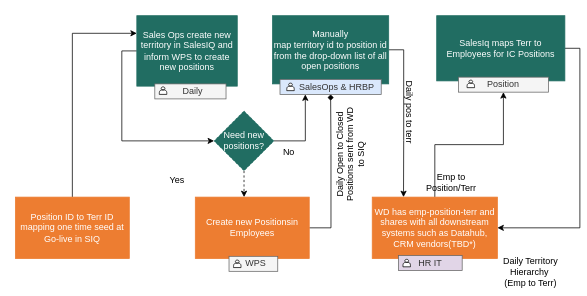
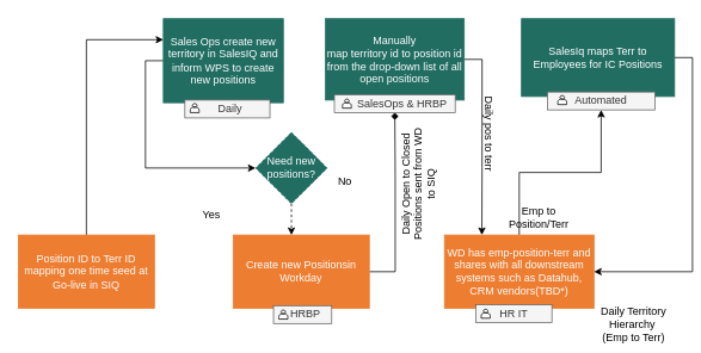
- <mxCell id="13" value="Position" style="rounded=0;whiteSpace=wrap;html=1;fillColor=#f5f5f5;strokeColor=#666666;fontColor=#333333;" vertex="1" parent="1"><mxGeometry x="611" y="102" width="120" height="20" as="geometry" /></mxCell>
+ <mxCell id="13" value="Automated" style="rounded=0;whiteSpace=wrap;html=1;fillColor=#f5f5f5;strokeColor=#666666;fontColor=#333333;" vertex="1" parent="1"><mxGeometry x="611" y="102" width="120" height="20" as="geometry" /></mxCell>
- <mxCell id="29" value="&amp;nbsp; &amp;nbsp; &amp;nbsp;SalesOps &amp;amp; HRBP" style="rounded=0;whiteSpace=wrap;html=1;fillColor=#dae8fc;strokeColor=#666666;fontColor=#333333;" vertex="1" parent="1"><mxGeometry x="373" y="105" width="135" height="20" as="geometry" /></mxCell>
+ <mxCell id="29" value="&amp;nbsp; &amp;nbsp; &amp;nbsp;SalesOps &amp;amp; HRBP" style="rounded=0;whiteSpace=wrap;html=1;fillColor=#f5f5f5;strokeColor=#666666;fontColor=#333333;" vertex="1" parent="1"><mxGeometry x="373" y="105" width="135" height="20" as="geometry" /></mxCell>
- <mxCell id="25" style="edgeStyle=orthogonalEdgeStyle;rounded=0;orthogonalLoop=1;jettySize=auto;html=1;entryX=0.25;entryY=1;entryDx=0;entryDy=0;" edge="1" parent="1" source="26" target="29"><mxGeometry relative="1" as="geometry" /></mxCell>
- <mxCell id="7" value="&lt;font color=&quot;#ffffff&quot;&gt;Create new Positionsin Employees&lt;br&gt;&lt;/font&gt;" style="rounded=0;whiteSpace=wrap;html=1;strokeColor=#ED7D31;fillColor=#ED7D31;" vertex="1" parent="1"><mxGeometry x="260" y="262" width="152" height="82" as="geometry" /></mxCell>
+ <mxCell id="7" value="&lt;font color=&quot;#ffffff&quot;&gt;Create new Positionsin Workday&lt;br&gt;&lt;/font&gt;" style="rounded=0;whiteSpace=wrap;html=1;strokeColor=#ED7D31;fillColor=#ED7D31;" vertex="1" parent="1"><mxGeometry x="260" y="262" width="152" height="82" as="geometry" /></mxCell>
- <mxCell id="14" value="HR IT" style="rounded=0;whiteSpace=wrap;html=1;fillColor=#e1d5e7;strokeColor=#666666;fontColor=#333333;" vertex="1" parent="1"><mxGeometry x="531" y="340" width="85" height="20" as="geometry" /></mxCell>
+ <mxCell id="14" value="HR IT" style="rounded=0;whiteSpace=wrap;html=1;fillColor=#f5f5f5;strokeColor=#666666;fontColor=#333333;" vertex="1" parent="1"><mxGeometry x="531" y="340" width="85" height="20" as="geometry" /></mxCell>
- <mxCell id="15" value="&amp;nbsp; WPS" style="rounded=0;whiteSpace=wrap;html=1;fillColor=#f5f5f5;strokeColor=#666666;fontColor=#333333;" vertex="1" parent="1"><mxGeometry x="305" y="341" width="65" height="20" as="geometry" /></mxCell>
+ <mxCell id="15" value="&amp;nbsp; HRBP" style="rounded=0;whiteSpace=wrap;html=1;fillColor=#f5f5f5;strokeColor=#666666;fontColor=#333333;" vertex="1" parent="1"><mxGeometry x="305" y="341" width="65" height="20" as="geometry" /></mxCell>
